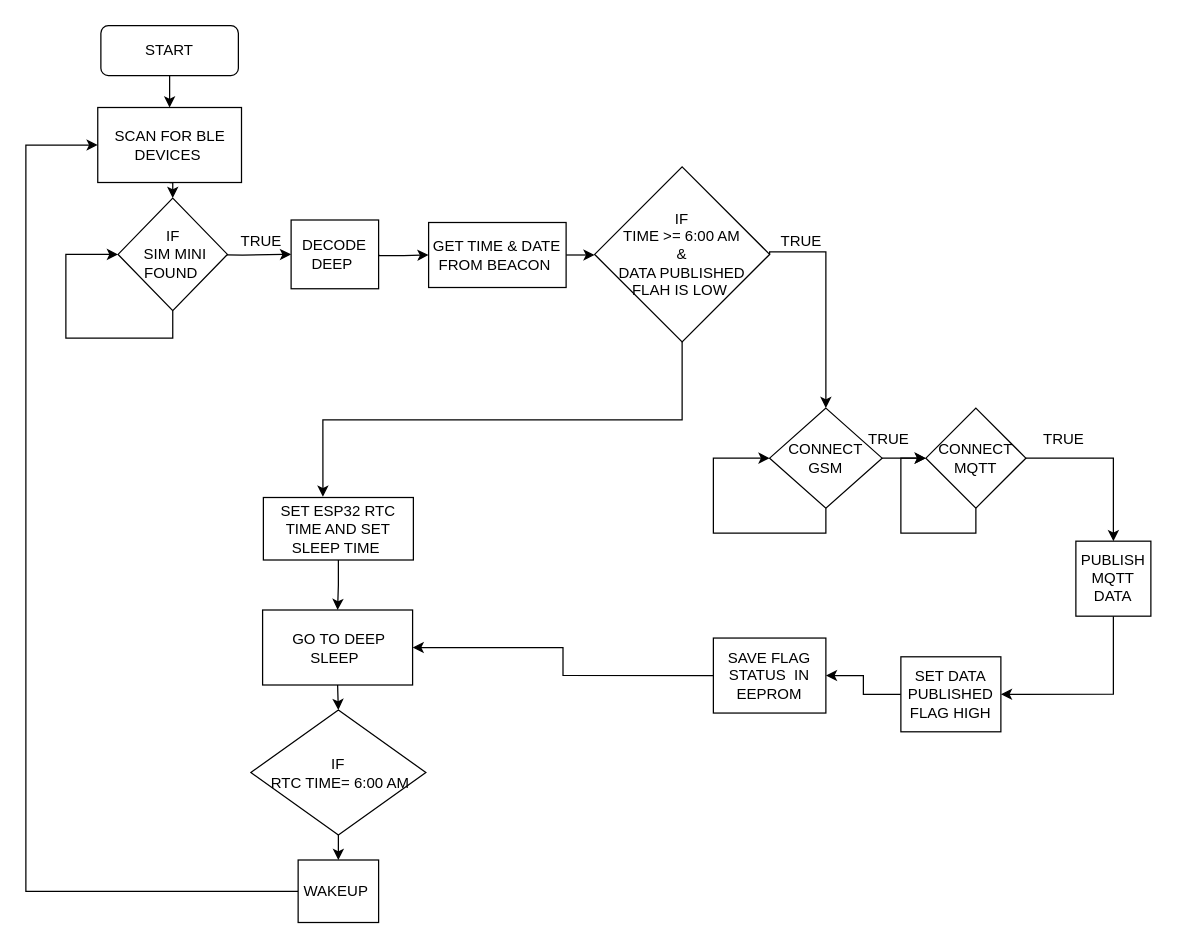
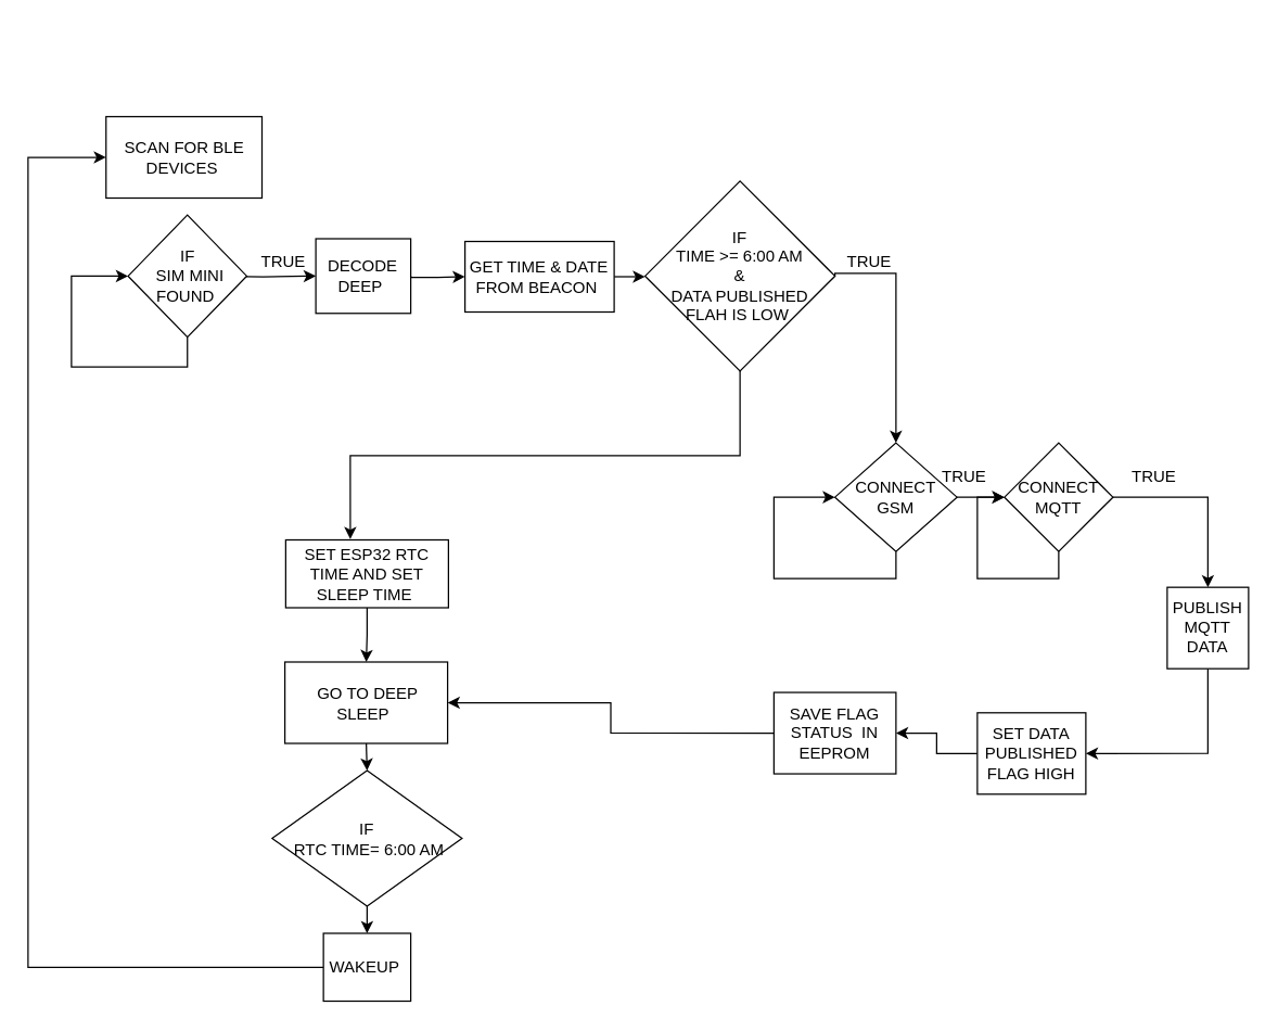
- <mxCell id="3" value="START" style="rounded=1;whiteSpace=wrap;html=1;" vertex="1" parent="1"><mxGeometry x="80" width="110" height="40" as="geometry" y="20" /></mxCell>
- <mxCell id="2" value="" style="edgeStyle=orthogonalEdgeStyle;rounded=0;orthogonalLoop=1;jettySize=auto;html=1;" edge="1" parent="1" source="3" target="5"><mxGeometry relative="1" as="geometry" /></mxCell>
- <mxCell id="4" style="edgeStyle=orthogonalEdgeStyle;rounded=0;orthogonalLoop=1;jettySize=auto;html=1;exitX=0.5;exitY=1;exitDx=0;exitDy=0;entryX=0.5;entryY=0;entryDx=0;entryDy=0;" edge="1" parent="1" source="5" target="8"><mxGeometry relative="1" as="geometry" /></mxCell>
